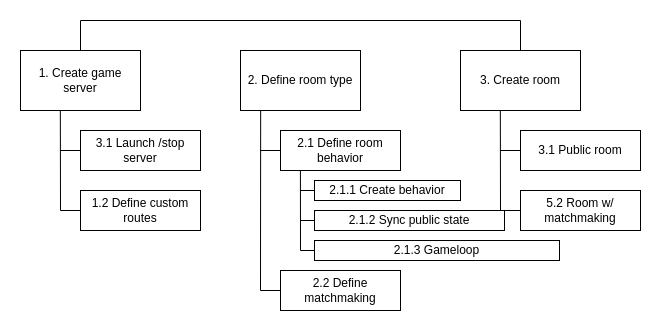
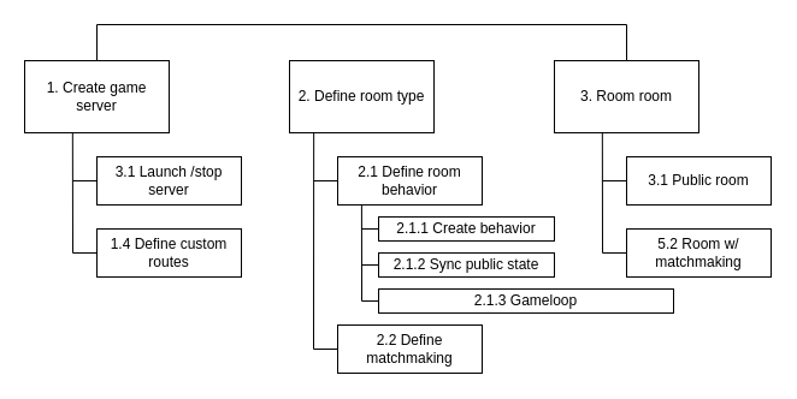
- <mxCell id="4" value="3. Create room" style="rounded=0;whiteSpace=wrap;html=1;" vertex="1" parent="1"><mxGeometry x="460" y="50" width="120" height="60" as="geometry" /></mxCell>
+ <mxCell id="4" value="3. Room room" style="rounded=0;whiteSpace=wrap;html=1;" vertex="1" parent="1"><mxGeometry x="460" y="50" width="120" height="60" as="geometry" /></mxCell>
- <mxCell id="6" value="1.2 Define custom routes" style="rounded=0;whiteSpace=wrap;html=1;" vertex="1" parent="1"><mxGeometry x="80" y="190" width="120" height="40" as="geometry" /></mxCell>
+ <mxCell id="6" value="1.4 Define custom routes" style="rounded=0;whiteSpace=wrap;html=1;" vertex="1" parent="1"><mxGeometry x="80" y="190" width="120" height="40" as="geometry" /></mxCell>
- <mxCell id="12" value="2.1.2 Sync public state" style="rounded=0;whiteSpace=wrap;html=1;" vertex="1" parent="1"><mxGeometry x="314" y="210" width="190" height="20" as="geometry" /></mxCell>
+ <mxCell id="12" value="2.1.2 Sync public state" style="rounded=0;whiteSpace=wrap;html=1;" vertex="1" parent="1"><mxGeometry x="314" y="210" width="146" height="20" as="geometry" /></mxCell>
